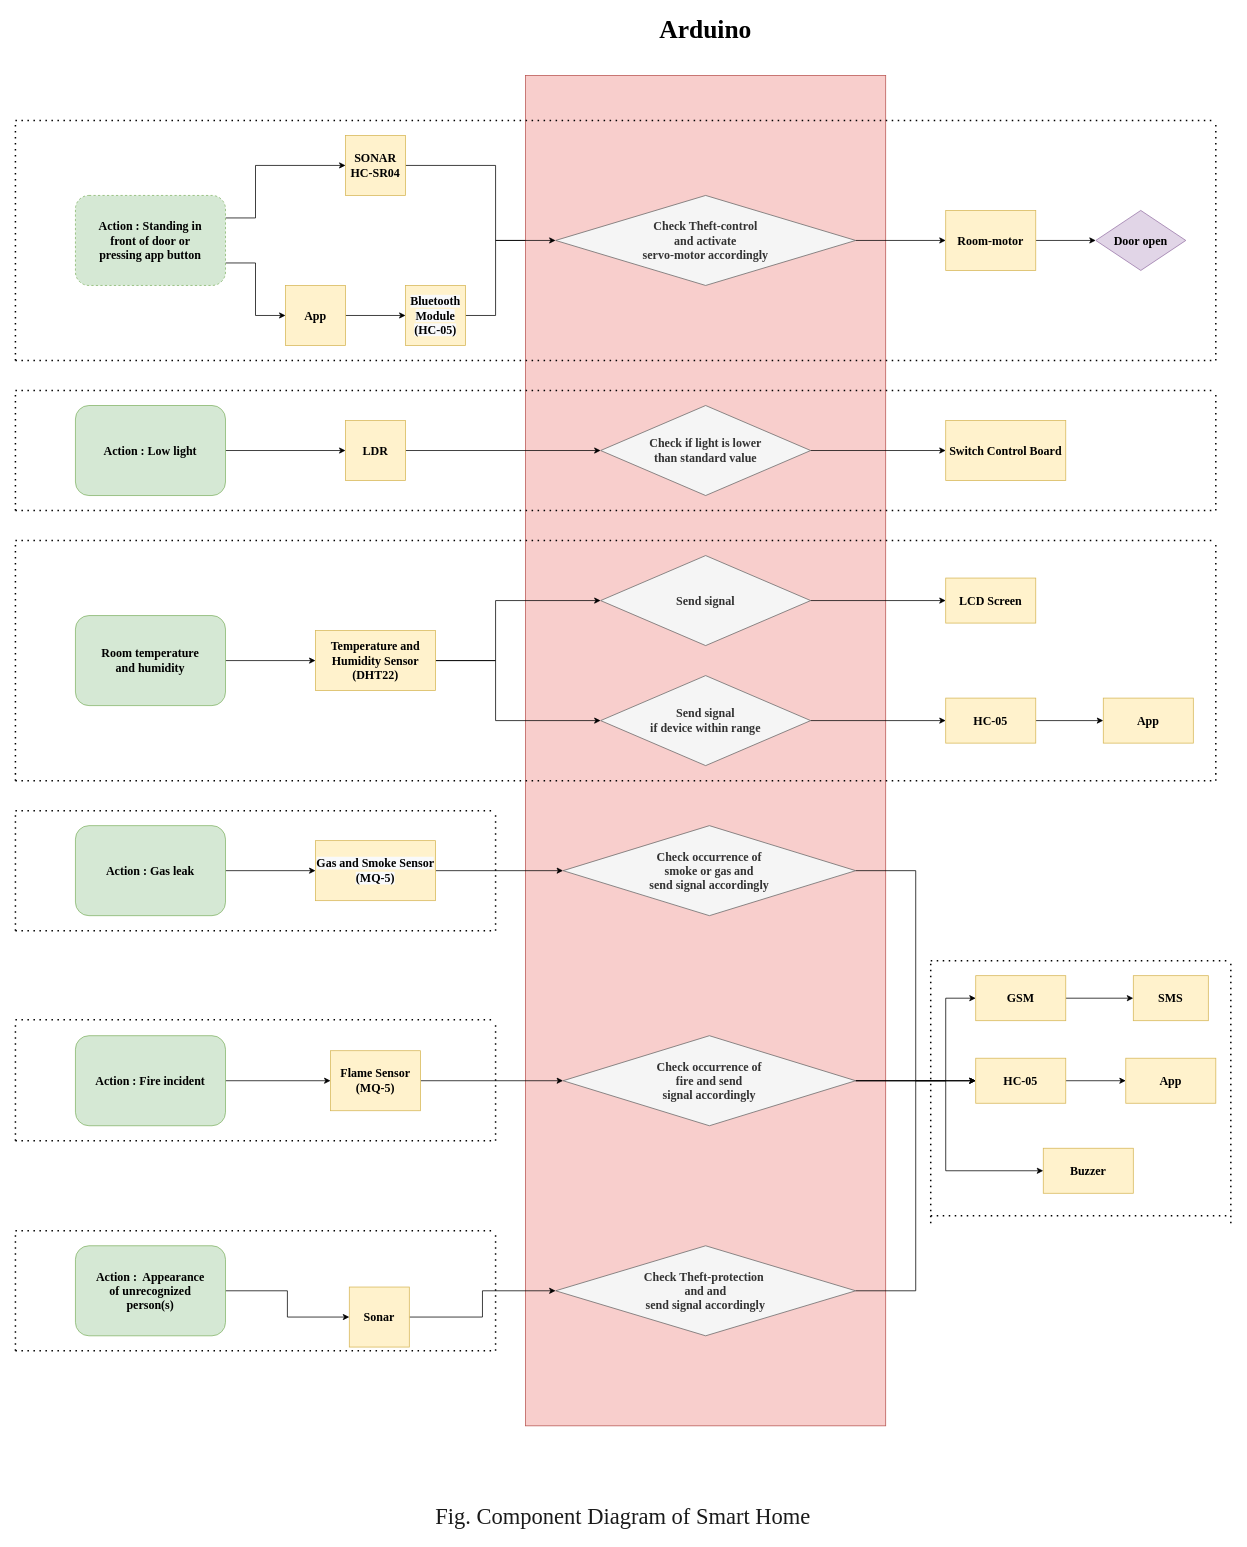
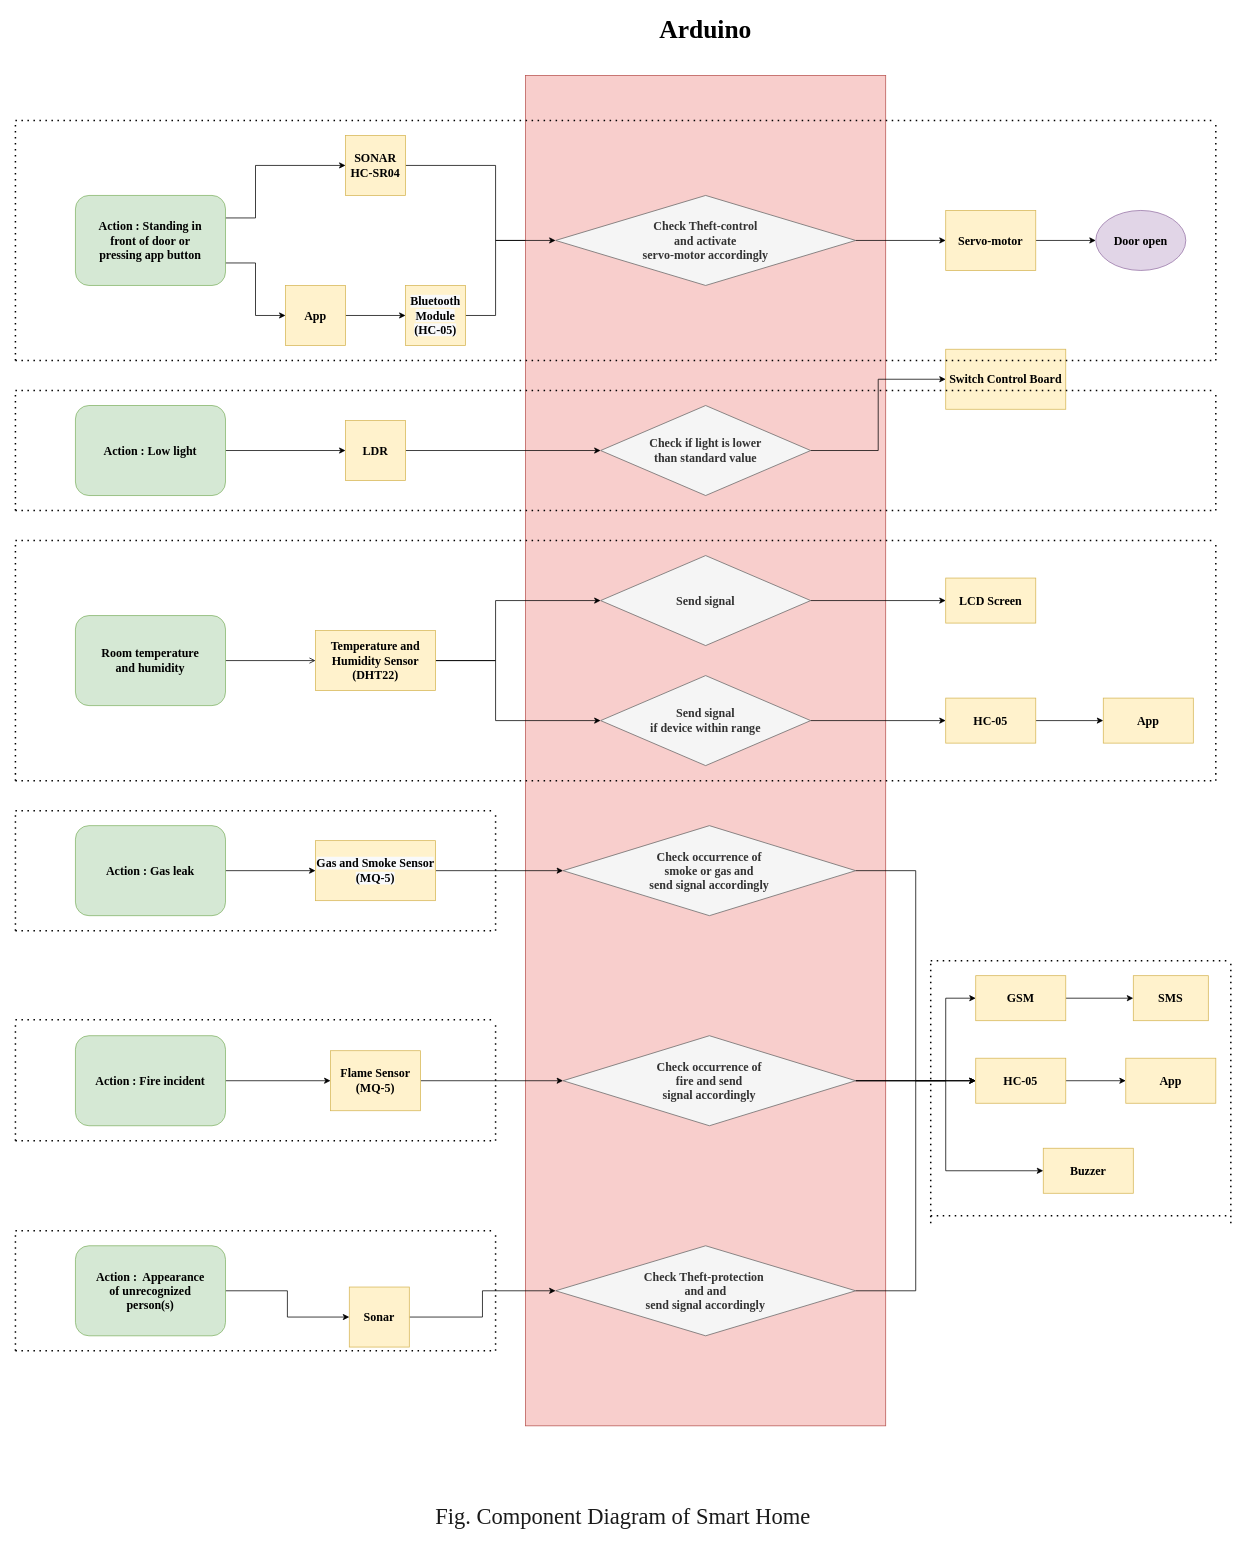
- <mxCell id="4" value="&lt;font size=&quot;1&quot; style=&quot;&quot; data-font-src=&quot;https://fonts.googleapis.com/css?family=ubuntu&quot; face=&quot;ubuntu&quot;&gt;&lt;b style=&quot;font-size: 16px;&quot;&gt;Action : Standing in &lt;br&gt;front of door or &lt;br&gt;pressing app button&lt;/b&gt;&lt;/font&gt;" style="rounded=1;whiteSpace=wrap;html=1;fillColor=#d5e8d4;strokeColor=#82b366;dashed=1;" parent="1" vertex="1"><mxGeometry x="100" y="260" width="200" height="120" as="geometry" /></mxCell>
+ <mxCell id="4" value="&lt;font size=&quot;1&quot; style=&quot;&quot; data-font-src=&quot;https://fonts.googleapis.com/css?family=ubuntu&quot; face=&quot;ubuntu&quot;&gt;&lt;b style=&quot;font-size: 16px;&quot;&gt;Action : Standing in &lt;br&gt;front of door or &lt;br&gt;pressing app button&lt;/b&gt;&lt;/font&gt;" style="rounded=1;whiteSpace=wrap;html=1;fillColor=#d5e8d4;strokeColor=#82b366;" parent="1" vertex="1"><mxGeometry x="100" y="260" width="200" height="120" as="geometry" /></mxCell>
- <mxCell id="63" value="&lt;span style=&quot;font-family: ubuntu; font-size: 16px; font-weight: 700;&quot;&gt;Room-motor&lt;/span&gt;" style="rounded=0;whiteSpace=wrap;html=1;fillColor=#fff2cc;strokeColor=#d6b656;" parent="1" vertex="1"><mxGeometry x="1260" y="280" width="120" height="80" as="geometry" /></mxCell>
+ <mxCell id="63" value="&lt;span style=&quot;font-family: ubuntu; font-size: 16px; font-weight: 700;&quot;&gt;Servo-motor&lt;/span&gt;" style="rounded=0;whiteSpace=wrap;html=1;fillColor=#fff2cc;strokeColor=#d6b656;" parent="1" vertex="1"><mxGeometry x="1260" y="280" width="120" height="80" as="geometry" /></mxCell>
- <mxCell id="8" value="Door open" style="rhombus;whiteSpace=wrap;html=1;fontSize=16;fontFamily=ubuntu;fontSource=https%3A%2F%2Ffonts.googleapis.com%2Fcss%3Ffamily%3Dubuntu;fontStyle=1;fillColor=#e1d5e7;strokeColor=#9673a6;" parent="1" vertex="1"><mxGeometry x="1460" y="280" width="120" height="80" as="geometry" /></mxCell>
+ <mxCell id="8" value="Door open" style="ellipse;whiteSpace=wrap;html=1;fontSize=16;fontFamily=ubuntu;fontSource=https%3A%2F%2Ffonts.googleapis.com%2Fcss%3Ffamily%3Dubuntu;fontStyle=1;fillColor=#e1d5e7;strokeColor=#9673a6;" parent="1" vertex="1"><mxGeometry x="1460" y="280" width="120" height="80" as="geometry" /></mxCell>
- <mxCell id="15" value="Switch Control Board" style="rounded=0;whiteSpace=wrap;html=1;fontSize=16;fontFamily=ubuntu;fontSource=https%3A%2F%2Ffonts.googleapis.com%2Fcss%3Ffamily%3Dubuntu;fontStyle=1;fillColor=#fff2cc;strokeColor=#d6b656;" parent="1" vertex="1"><mxGeometry x="1260" y="560" width="160" height="80" as="geometry" /></mxCell>
+ <mxCell id="15" value="Switch Control Board" style="rounded=0;whiteSpace=wrap;html=1;fontSize=16;fontFamily=ubuntu;fontSource=https%3A%2F%2Ffonts.googleapis.com%2Fcss%3Ffamily%3Dubuntu;fontStyle=1;fillColor=#fff2cc;strokeColor=#d6b656;" parent="1" vertex="1"><mxGeometry x="1260" y="465" width="160" height="80" as="geometry" /></mxCell>
- <mxCell id="16" style="edgeStyle=orthogonalEdgeStyle;rounded=0;orthogonalLoop=1;jettySize=auto;html=1;exitX=1;exitY=0.5;exitDx=0;exitDy=0;entryX=0;entryY=0.5;entryDx=0;entryDy=0;" parent="1" source="17" target="55" edge="1"><mxGeometry relative="1" as="geometry" /></mxCell>
+ <mxCell id="16" style="edgeStyle=orthogonalEdgeStyle;rounded=0;orthogonalLoop=1;jettySize=auto;html=1;exitX=1;exitY=0.5;exitDx=0;exitDy=0;entryX=0;entryY=0.5;entryDx=0;entryDy=0;endArrow=open;" parent="1" source="17" target="55" edge="1"><mxGeometry relative="1" as="geometry" /></mxCell>
